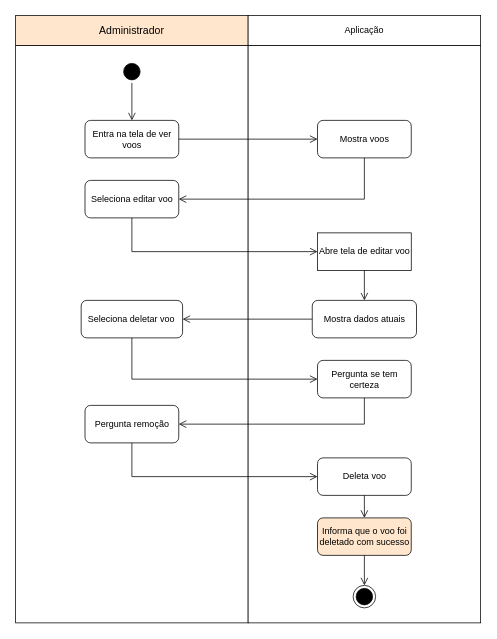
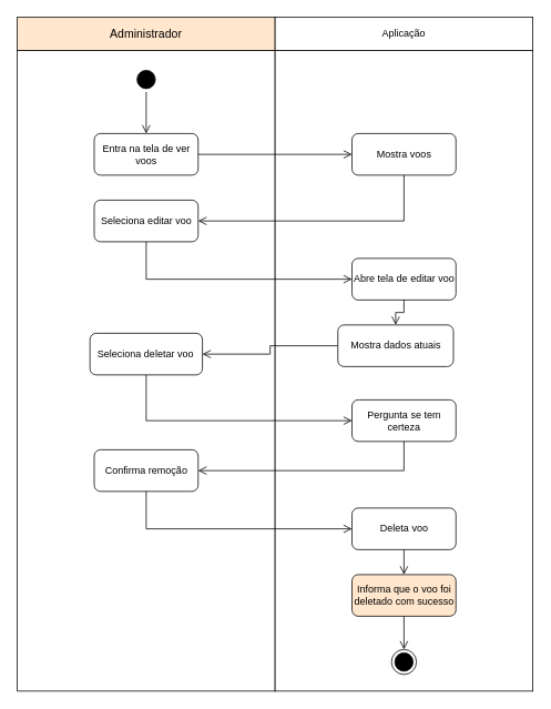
- <mxCell id="24" value="Abre tela de editar voo" style="whiteSpace=wrap;html=1;rounded=0;" parent="1" vertex="1"><mxGeometry x="422.5" y="310" width="125" height="50" as="geometry" /></mxCell>
+ <mxCell id="24" value="Abre tela de editar voo" style="rounded=1;whiteSpace=wrap;html=1;" parent="1" vertex="1"><mxGeometry x="422.5" y="310" width="125" height="50" as="geometry" /></mxCell>
- <mxCell id="9" value="Mostra dados atuais" style="rounded=1;whiteSpace=wrap;html=1;" parent="1" vertex="1"><mxGeometry x="415.5" y="400" width="139" height="50" as="geometry" /></mxCell>
+ <mxCell id="9" value="Mostra dados atuais" style="rounded=1;whiteSpace=wrap;html=1;" parent="1" vertex="1"><mxGeometry x="405.5" y="390" width="139" height="50" as="geometry" /></mxCell>
- <mxCell id="27" value="Pergunta remoção" style="rounded=1;whiteSpace=wrap;html=1;" parent="1" vertex="1"><mxGeometry x="112.51" y="540" width="125" height="50" as="geometry" /></mxCell>
+ <mxCell id="27" value="Confirma remoção" style="rounded=1;whiteSpace=wrap;html=1;" parent="1" vertex="1"><mxGeometry x="112.51" y="540" width="125" height="50" as="geometry" /></mxCell>
